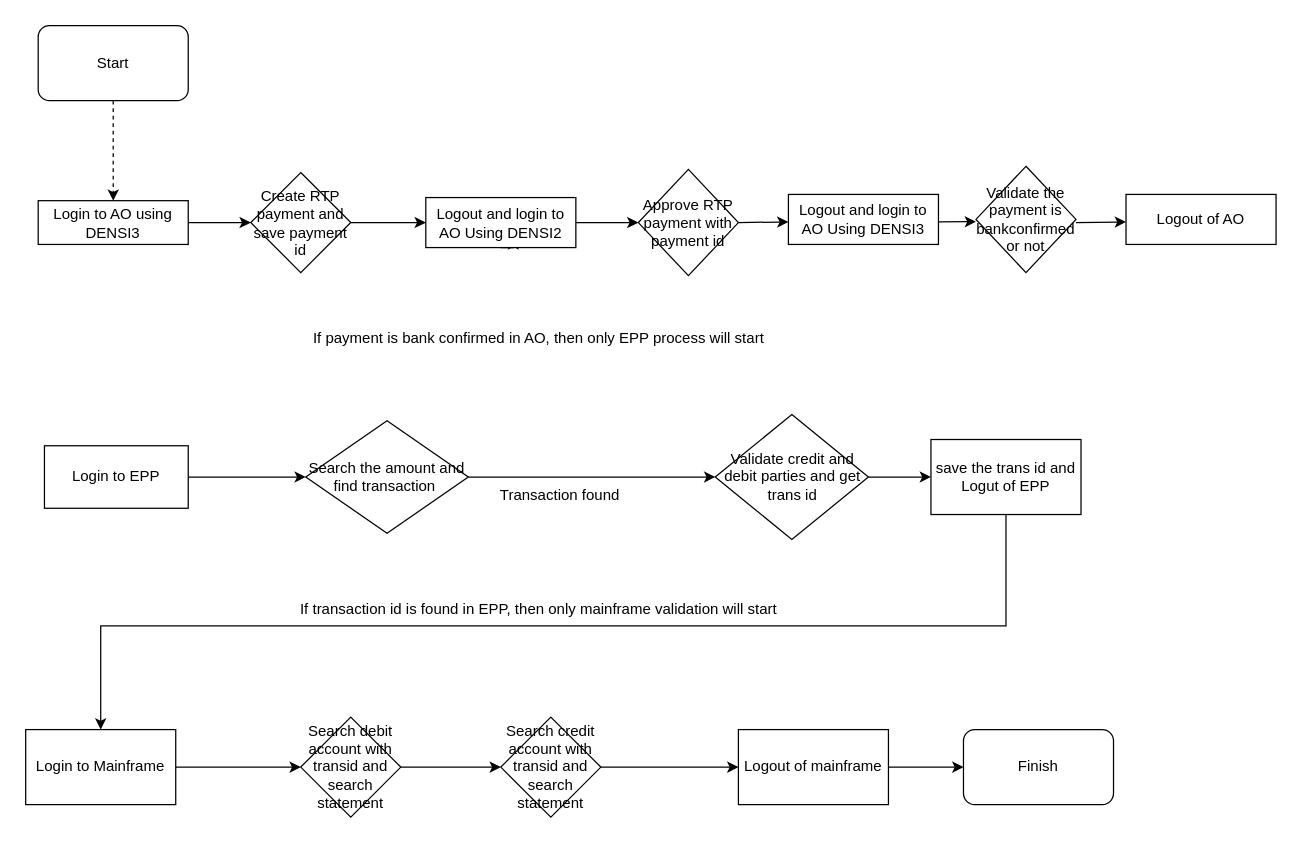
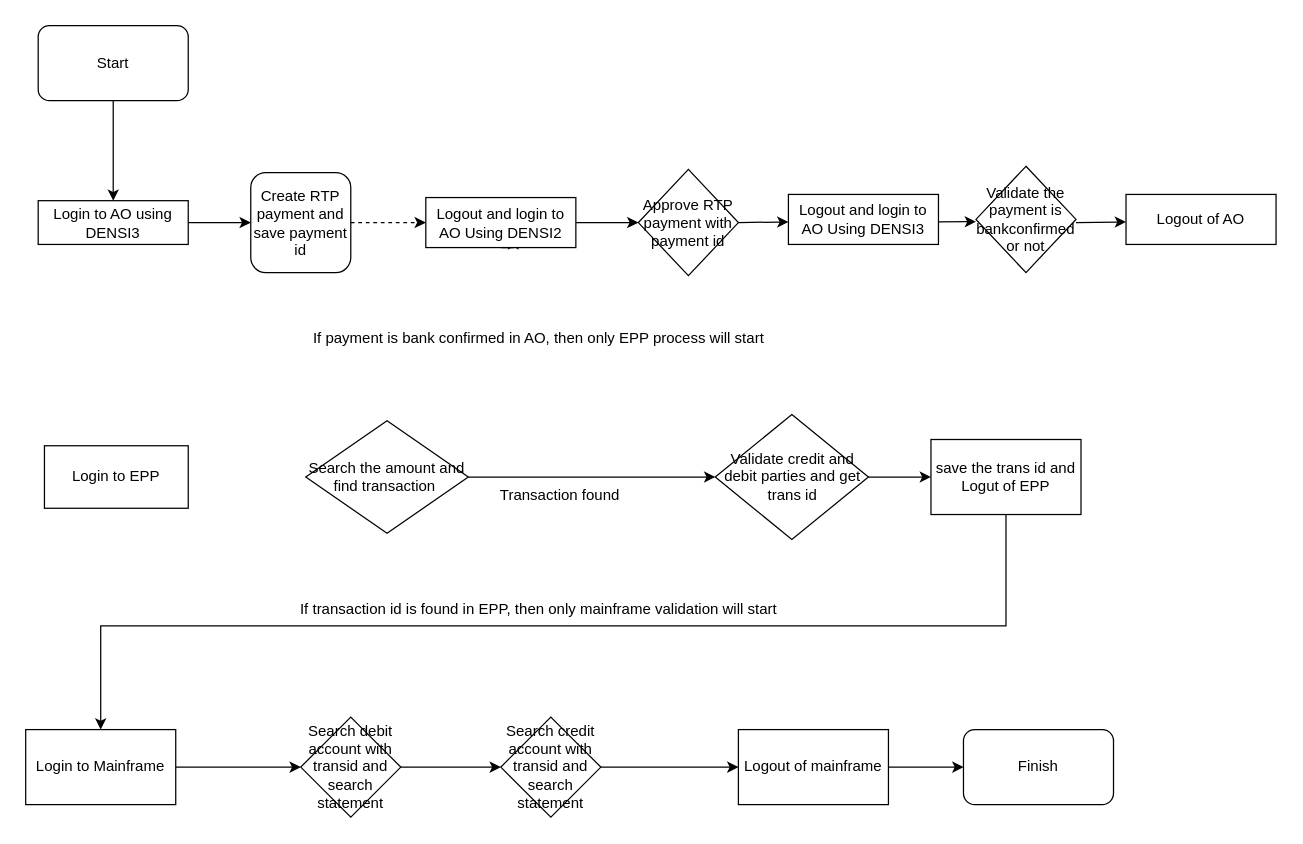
- <mxCell id="2" style="edgeStyle=orthogonalEdgeStyle;rounded=0;orthogonalLoop=1;jettySize=auto;html=1;entryX=0.5;entryY=0;entryDx=0;entryDy=0;dashed=1;" parent="1" source="3" target="5" edge="1"><mxGeometry relative="1" as="geometry" /></mxCell>
+ <mxCell id="2" style="edgeStyle=orthogonalEdgeStyle;rounded=0;orthogonalLoop=1;jettySize=auto;html=1;entryX=0.5;entryY=0;entryDx=0;entryDy=0;" parent="1" source="3" target="5" edge="1"><mxGeometry relative="1" as="geometry" /></mxCell>
- <mxCell id="7" value="&lt;span&gt;Create RTP payment and save payment id&lt;/span&gt;" style="rhombus;whiteSpace=wrap;html=1;" parent="1" vertex="1"><mxGeometry x="200" y="137.5" width="80" height="80" as="geometry" /></mxCell>
+ <mxCell id="7" value="&lt;span&gt;Create RTP payment and save payment id&lt;/span&gt;" style="whiteSpace=wrap;html=1;rounded=1;" parent="1" vertex="1"><mxGeometry x="200" y="137.5" width="80" height="80" as="geometry" /></mxCell>
- <mxCell id="12" value="" style="endArrow=classic;html=1;rounded=0;exitX=1;exitY=0.5;exitDx=0;exitDy=0;entryX=0;entryY=0.5;entryDx=0;entryDy=0;" parent="1" source="7" target="10" edge="1"><mxGeometry width="50" height="50" relative="1" as="geometry"><mxPoint x="240" y="310" as="sourcePoint" /><mxPoint x="290" y="260" as="targetPoint" /></mxGeometry></mxCell>
+ <mxCell id="12" value="" style="endArrow=classic;html=1;rounded=0;exitX=1;exitY=0.5;exitDx=0;exitDy=0;entryX=0;entryY=0.5;entryDx=0;entryDy=0;dashed=1;" parent="1" source="7" target="10" edge="1"><mxGeometry width="50" height="50" relative="1" as="geometry"><mxPoint x="240" y="310" as="sourcePoint" /><mxPoint x="290" y="260" as="targetPoint" /></mxGeometry></mxCell>
- <mxCell id="16" value="" style="edgeStyle=orthogonalEdgeStyle;rounded=0;orthogonalLoop=1;jettySize=auto;html=1;" parent="1" source="17" target="19" edge="1"><mxGeometry relative="1" as="geometry" /></mxCell>
